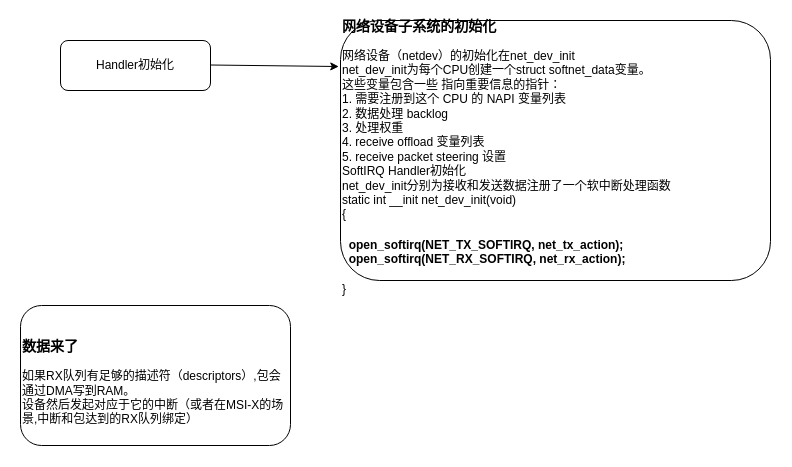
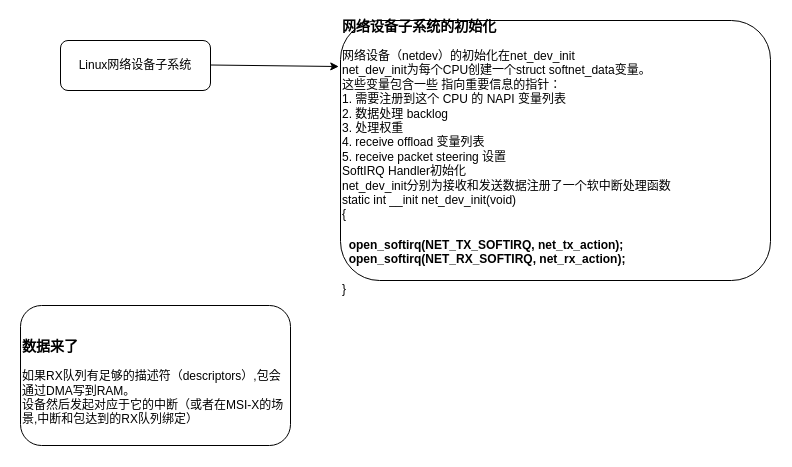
- <mxCell id="2" value="Handler初始化" style="rounded=1;whiteSpace=wrap;html=1;" vertex="1" parent="1"><mxGeometry x="60" y="40" width="150" height="50" as="geometry" /></mxCell>
+ <mxCell id="2" value="Linux网络设备子系统" style="rounded=1;whiteSpace=wrap;html=1;" vertex="1" parent="1"><mxGeometry x="60" y="40" width="150" height="50" as="geometry" /></mxCell>
